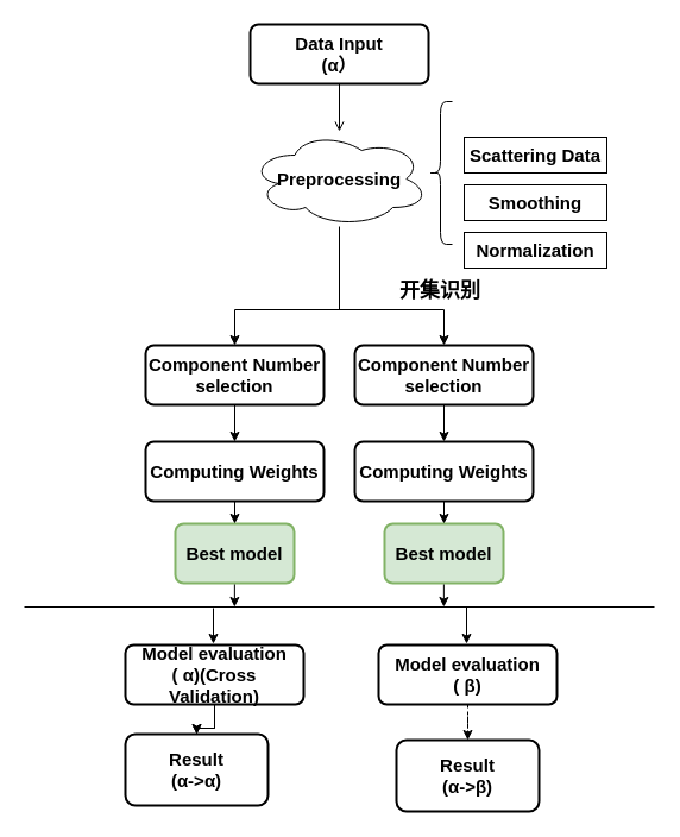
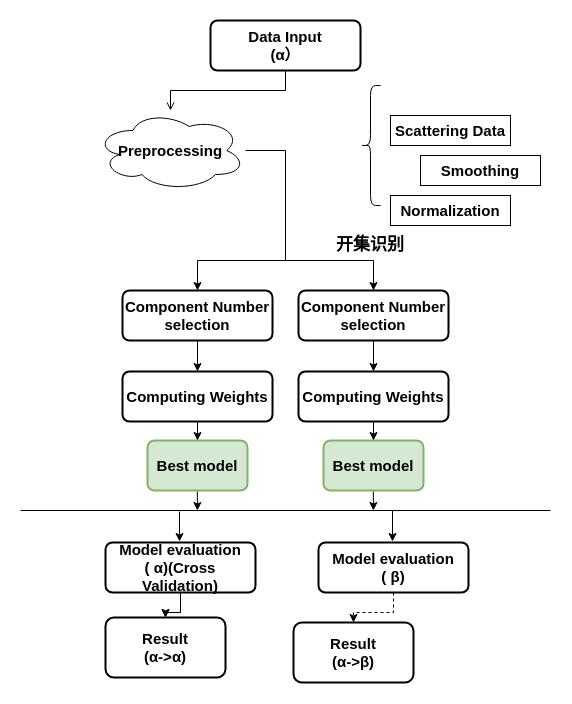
- <mxCell id="5" value="Preprocessing" style="ellipse;shape=cloud;whiteSpace=wrap;html=1;fontSize=15;fontStyle=1" parent="1" vertex="1"><mxGeometry x="210" y="110" width="150" height="80" as="geometry" /></mxCell>
+ <mxCell id="5" value="Preprocessing" style="ellipse;shape=cloud;whiteSpace=wrap;html=1;fontSize=15;fontStyle=1" parent="1" vertex="1"><mxGeometry x="95" y="110" width="150" height="80" as="geometry" /></mxCell>
- <mxCell id="9" value="Smoothing" style="rounded=0;whiteSpace=wrap;html=1;fontSize=15;fontStyle=1" parent="1" vertex="1"><mxGeometry x="390" y="155" width="120" height="30" as="geometry" /></mxCell>
+ <mxCell id="9" value="Smoothing" style="rounded=0;whiteSpace=wrap;html=1;fontSize=15;fontStyle=1" parent="1" vertex="1"><mxGeometry x="420" y="155" width="120" height="30" as="geometry" /></mxCell>
- <mxCell id="27" value="Result&lt;br style=&quot;font-size: 15px;&quot;&gt;(α-&amp;gt;β)" style="whiteSpace=wrap;html=1;rounded=1;arcSize=14;strokeWidth=2;fontSize=15;fontStyle=1" parent="1" vertex="1"><mxGeometry x="333" y="622" width="120" height="60" as="geometry" /></mxCell>
+ <mxCell id="27" value="Result&lt;br style=&quot;font-size: 15px;&quot;&gt;(α-&amp;gt;β)" style="whiteSpace=wrap;html=1;rounded=1;arcSize=14;strokeWidth=2;fontSize=15;fontStyle=1" parent="1" vertex="1"><mxGeometry x="293" y="622" width="120" height="60" as="geometry" /></mxCell>
